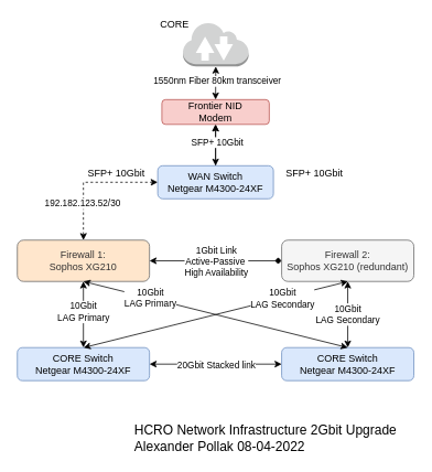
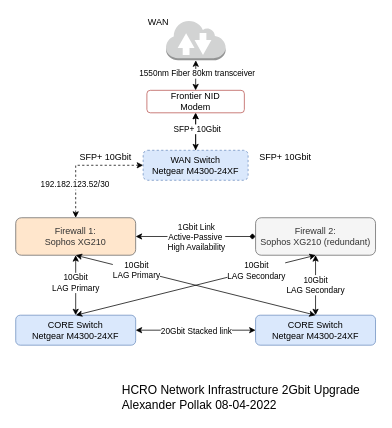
- <mxCell id="11" value="CORE" style="text;html=1;align=center;verticalAlign=middle;resizable=0;points=[];autosize=1;" parent="1" vertex="1"><mxGeometry x="190" width="40" height="20" as="geometry" y="20" /></mxCell>
+ <mxCell id="11" value="WAN" style="text;html=1;align=center;verticalAlign=middle;resizable=0;points=[];autosize=1;" parent="1" vertex="1"><mxGeometry x="190" width="40" height="20" as="geometry" y="20" /></mxCell>
- <mxCell id="16" value="Frontier NID&lt;br&gt;Modem" style="rounded=1;whiteSpace=wrap;html=1;fillColor=#f8cecc;strokeColor=#b85450;" parent="1" vertex="1"><mxGeometry x="195" y="120" width="130" height="30" as="geometry" /></mxCell>
+ <mxCell id="16" value="Frontier NID&lt;br&gt;Modem" style="rounded=1;whiteSpace=wrap;html=1;fillColor=#ffffff;strokeColor=#b85450;" parent="1" vertex="1"><mxGeometry x="195" y="120" width="130" height="30" as="geometry" /></mxCell>
- <mxCell id="14" value="WAN Switch&lt;br&gt;Netgear M4300-24XF" style="rounded=1;whiteSpace=wrap;html=1;fillColor=#dae8fc;strokeColor=#6c8ebf;" parent="1" vertex="1"><mxGeometry x="190" y="200" width="140" height="40" as="geometry" /></mxCell>
+ <mxCell id="14" value="WAN Switch&lt;br&gt;Netgear M4300-24XF" style="rounded=1;whiteSpace=wrap;html=1;fillColor=#dae8fc;strokeColor=#6c8ebf;dashed=1;" parent="1" vertex="1"><mxGeometry x="190" y="200" width="140" height="40" as="geometry" /></mxCell>
